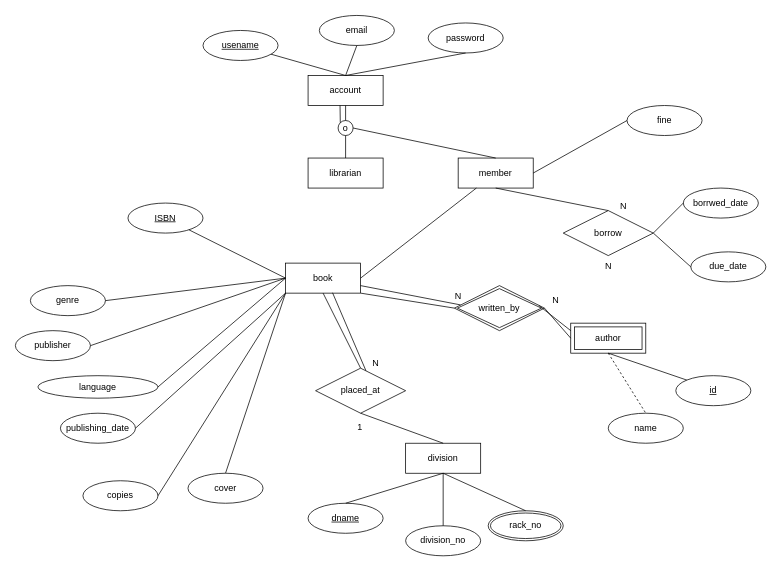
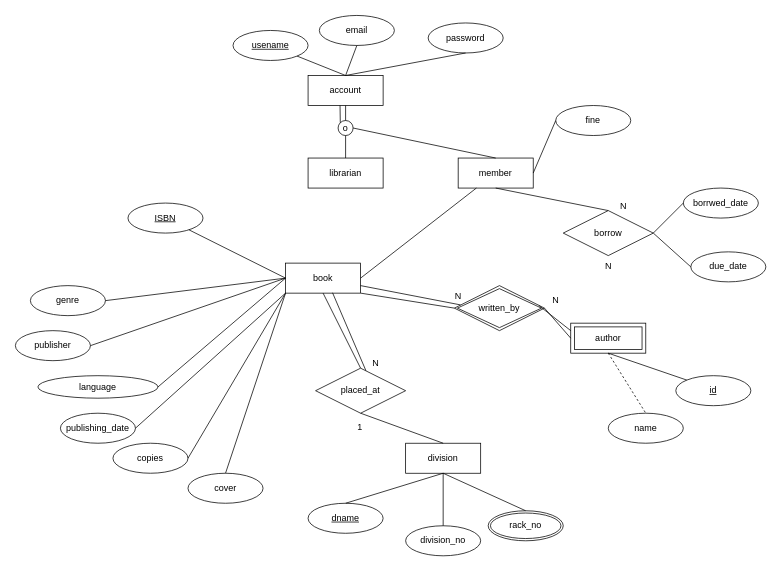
- <mxCell id="7" value="usename" style="ellipse;whiteSpace=wrap;html=1;align=center;fontStyle=4;" parent="1" vertex="1"><mxGeometry x="270" y="40" width="100" height="40" as="geometry" /></mxCell>
+ <mxCell id="7" value="usename" style="ellipse;whiteSpace=wrap;html=1;align=center;fontStyle=4;" parent="1" vertex="1"><mxGeometry x="310" y="40" width="100" height="40" as="geometry" /></mxCell>
- <mxCell id="59" value="fine" style="ellipse;whiteSpace=wrap;html=1;align=center;" parent="1" vertex="1"><mxGeometry x="835" y="140" width="100" height="40" as="geometry" /></mxCell>
+ <mxCell id="59" value="fine" style="ellipse;whiteSpace=wrap;html=1;align=center;" parent="1" vertex="1"><mxGeometry x="740" y="140" width="100" height="40" as="geometry" /></mxCell>
- <mxCell id="33" value="copies" style="ellipse;whiteSpace=wrap;html=1;align=center;" parent="1" vertex="1"><mxGeometry x="110" y="640" width="100" height="40" as="geometry" /></mxCell>
+ <mxCell id="33" value="copies" style="ellipse;whiteSpace=wrap;html=1;align=center;" parent="1" vertex="1"><mxGeometry x="150" y="590" width="100" height="40" as="geometry" /></mxCell>
